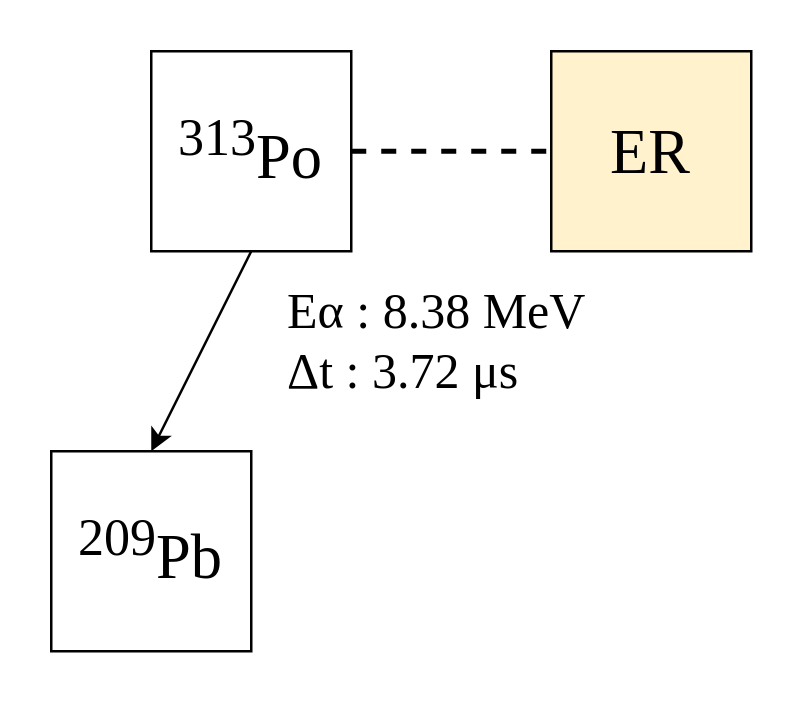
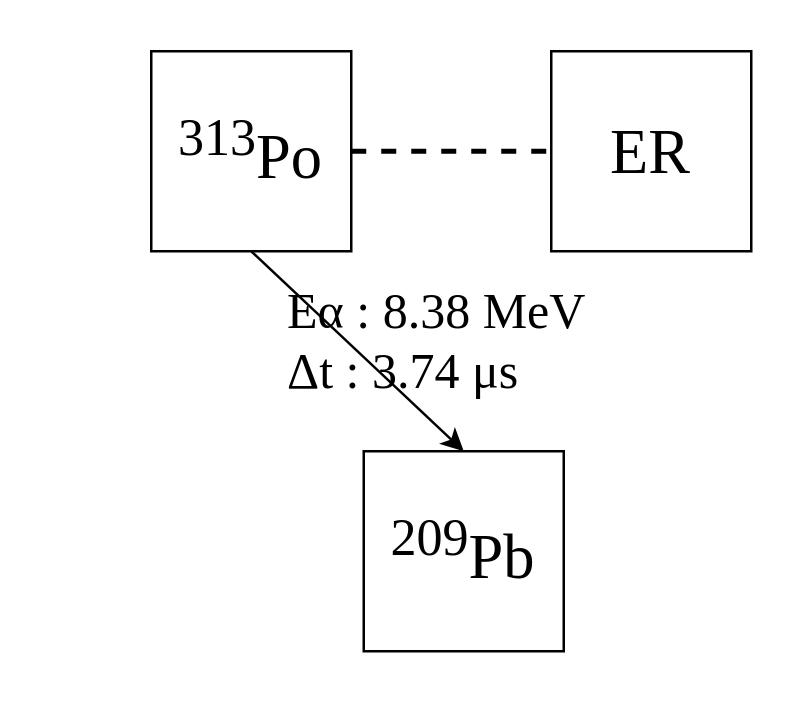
- <mxCell id="2" value="ER" style="whiteSpace=wrap;html=1;aspect=fixed;fontFamily=Times New Roman;fontSize=25;fillColor=#fff2cc;" parent="1" vertex="1"><mxGeometry x="220" y="20" width="80" height="80" as="geometry" /></mxCell>
+ <mxCell id="2" value="ER" style="whiteSpace=wrap;html=1;aspect=fixed;fontFamily=Times New Roman;fontSize=25;" parent="1" vertex="1"><mxGeometry x="220" y="20" width="80" height="80" as="geometry" /></mxCell>
- <mxCell id="7" value="&lt;font style=&quot;font-size: 20px;&quot;&gt;Eα : 8.38 MeV&lt;br style=&quot;font-size: 20px;&quot;&gt;&lt;div style=&quot;text-align: left; font-size: 20px;&quot;&gt;&lt;span style=&quot;background-color: initial; font-size: 20px;&quot;&gt;Δt : 3.72&lt;/span&gt;&lt;span style=&quot;background-color: initial;&quot;&gt;&amp;nbsp;μs&lt;/span&gt;&lt;/div&gt;&lt;/font&gt;" style="text;html=1;strokeColor=none;fillColor=none;align=center;verticalAlign=middle;whiteSpace=wrap;rounded=0;labelPosition=center;verticalLabelPosition=middle;spacing=2;fontFamily=Times New Roman;fontSize=20;" parent="1" vertex="1"><mxGeometry x="100" y="110" width="149" height="50" as="geometry" /></mxCell>
+ <mxCell id="7" value="&lt;font style=&quot;font-size: 20px;&quot;&gt;Eα : 8.38 MeV&lt;br style=&quot;font-size: 20px;&quot;&gt;&lt;div style=&quot;text-align: left; font-size: 20px;&quot;&gt;&lt;span style=&quot;background-color: initial; font-size: 20px;&quot;&gt;Δt : 3.74&lt;/span&gt;&lt;span style=&quot;background-color: initial;&quot;&gt;&amp;nbsp;μs&lt;/span&gt;&lt;/div&gt;&lt;/font&gt;" style="text;html=1;strokeColor=none;fillColor=none;align=center;verticalAlign=middle;whiteSpace=wrap;rounded=0;labelPosition=center;verticalLabelPosition=middle;spacing=2;fontFamily=Times New Roman;fontSize=20;" parent="1" vertex="1"><mxGeometry x="100" y="110" width="149" height="50" as="geometry" /></mxCell>
- <mxCell id="6" value="&lt;sup style=&quot;border-color: var(--border-color);&quot;&gt;209&lt;/sup&gt;Pb" style="whiteSpace=wrap;html=1;aspect=fixed;fontFamily=Times New Roman;fontSize=25;" parent="1" vertex="1"><mxGeometry x="20" y="180" width="80" height="80" as="geometry" /></mxCell>
+ <mxCell id="6" value="&lt;sup style=&quot;border-color: var(--border-color);&quot;&gt;209&lt;/sup&gt;Pb" style="whiteSpace=wrap;html=1;aspect=fixed;fontFamily=Times New Roman;fontSize=25;" parent="1" vertex="1"><mxGeometry x="145" y="180" width="80" height="80" as="geometry" /></mxCell>
